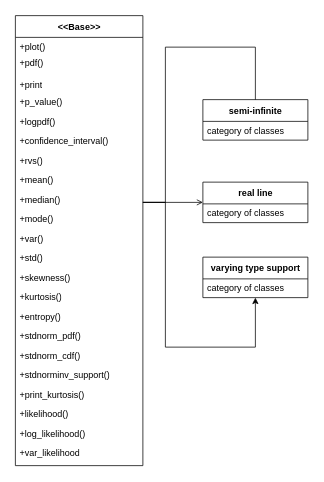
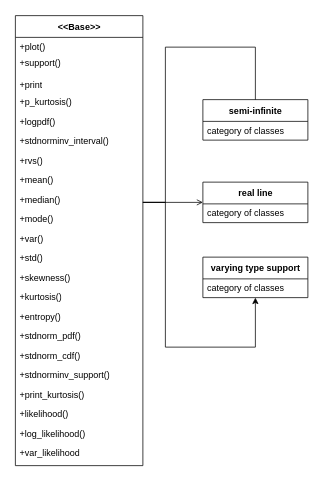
- <mxCell id="4" value="+pdf()&lt;table&gt;&lt;tbody&gt;&lt;tr&gt;&lt;td&gt;&lt;br&gt;&lt;/td&gt;&lt;/tr&gt;&lt;tr&gt;&lt;td&gt;&lt;br&gt;&lt;/td&gt;&lt;/tr&gt;&lt;/tbody&gt;&lt;/table&gt;" style="text;html=1;strokeColor=none;fillColor=none;align=left;verticalAlign=middle;spacingLeft=4;spacingRight=4;overflow=hidden;rotatable=0;points=[[0,0.5],[1,0.5]];portConstraint=eastwest;" vertex="1" parent="2"><mxGeometry y="54" width="170" height="26" as="geometry" /></mxCell>
+ <mxCell id="4" value="+support()&lt;table&gt;&lt;tbody&gt;&lt;tr&gt;&lt;td&gt;&lt;br&gt;&lt;/td&gt;&lt;/tr&gt;&lt;tr&gt;&lt;td&gt;&lt;br&gt;&lt;/td&gt;&lt;/tr&gt;&lt;/tbody&gt;&lt;/table&gt;" style="text;html=1;strokeColor=none;fillColor=none;align=left;verticalAlign=middle;spacingLeft=4;spacingRight=4;overflow=hidden;rotatable=0;points=[[0,0.5],[1,0.5]];portConstraint=eastwest;" vertex="1" parent="2"><mxGeometry y="54" width="170" height="26" as="geometry" /></mxCell>
- <mxCell id="6" value="+p_value()&lt;br&gt;&lt;table&gt;&lt;tbody&gt;&lt;tr&gt;&lt;td&gt;&lt;/td&gt;&lt;/tr&gt;&lt;tr&gt;&lt;td&gt;&lt;/td&gt;&lt;/tr&gt;&lt;/tbody&gt;&lt;/table&gt;" style="text;html=1;strokeColor=none;fillColor=none;align=left;verticalAlign=middle;spacingLeft=4;spacingRight=4;overflow=hidden;rotatable=0;points=[[0,0.5],[1,0.5]];portConstraint=eastwest;" vertex="1" parent="2"><mxGeometry y="106" width="170" height="26" as="geometry" /></mxCell>
+ <mxCell id="6" value="+p_kurtosis()&lt;br&gt;&lt;table&gt;&lt;tbody&gt;&lt;tr&gt;&lt;td&gt;&lt;/td&gt;&lt;/tr&gt;&lt;tr&gt;&lt;td&gt;&lt;/td&gt;&lt;/tr&gt;&lt;/tbody&gt;&lt;/table&gt;" style="text;html=1;strokeColor=none;fillColor=none;align=left;verticalAlign=middle;spacingLeft=4;spacingRight=4;overflow=hidden;rotatable=0;points=[[0,0.5],[1,0.5]];portConstraint=eastwest;" vertex="1" parent="2"><mxGeometry y="106" width="170" height="26" as="geometry" /></mxCell>
- <mxCell id="8" value="+confidence_interval()&lt;br&gt;&lt;br&gt;&lt;table&gt;&lt;tbody&gt;&lt;tr&gt;&lt;td&gt;&lt;/td&gt;&lt;/tr&gt;&lt;tr&gt;&lt;td&gt;&lt;/td&gt;&lt;/tr&gt;&lt;/tbody&gt;&lt;/table&gt;" style="text;html=1;strokeColor=none;fillColor=none;align=left;verticalAlign=middle;spacingLeft=4;spacingRight=4;overflow=hidden;rotatable=0;points=[[0,0.5],[1,0.5]];portConstraint=eastwest;" vertex="1" parent="2"><mxGeometry y="158" width="170" height="26" as="geometry" /></mxCell>
+ <mxCell id="8" value="+stdnorminv_interval()&lt;br&gt;&lt;br&gt;&lt;table&gt;&lt;tbody&gt;&lt;tr&gt;&lt;td&gt;&lt;/td&gt;&lt;/tr&gt;&lt;tr&gt;&lt;td&gt;&lt;/td&gt;&lt;/tr&gt;&lt;/tbody&gt;&lt;/table&gt;" style="text;html=1;strokeColor=none;fillColor=none;align=left;verticalAlign=middle;spacingLeft=4;spacingRight=4;overflow=hidden;rotatable=0;points=[[0,0.5],[1,0.5]];portConstraint=eastwest;" vertex="1" parent="2"><mxGeometry y="158" width="170" height="26" as="geometry" /></mxCell>
